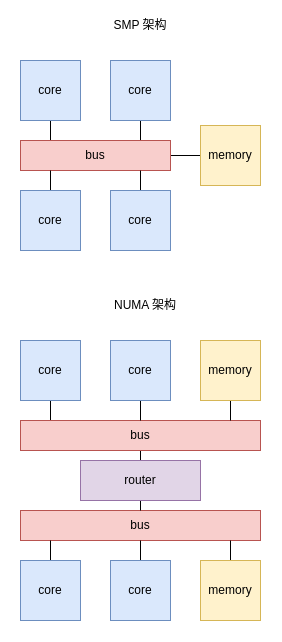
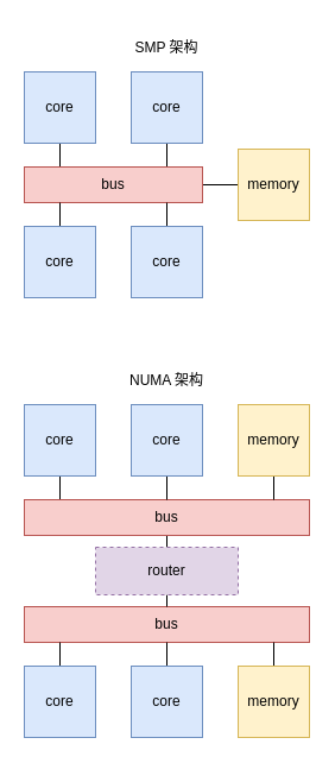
- <mxCell id="30" value="SMP 架构" style="text;html=1;strokeColor=none;fillColor=none;align=center;verticalAlign=middle;whiteSpace=wrap;rounded=0;" vertex="1" parent="1"><mxGeometry x="20" y="5" width="240" height="40" as="geometry" /></mxCell>
+ <mxCell id="30" value="SMP 架构" style="text;html=1;strokeColor=none;fillColor=none;align=center;verticalAlign=middle;whiteSpace=wrap;rounded=0;" vertex="1" parent="1"><mxGeometry x="20" y="20" width="240" height="40" as="geometry" /></mxCell>
- <mxCell id="31" value="NUMA 架构" style="text;html=1;strokeColor=none;fillColor=none;align=center;verticalAlign=middle;whiteSpace=wrap;rounded=0;" vertex="1" parent="1"><mxGeometry x="25" y="285" width="240" height="40" as="geometry" /></mxCell>
+ <mxCell id="31" value="NUMA 架构" style="text;html=1;strokeColor=none;fillColor=none;align=center;verticalAlign=middle;whiteSpace=wrap;rounded=0;" vertex="1" parent="1"><mxGeometry x="20" y="300" width="240" height="40" as="geometry" /></mxCell>
- <mxCell id="29" value="router" style="rounded=0;whiteSpace=wrap;html=1;fillColor=#e1d5e7;strokeColor=#9673a6;" vertex="1" parent="1"><mxGeometry x="80" y="460" width="120" height="40" as="geometry" /></mxCell>
+ <mxCell id="29" value="router" style="rounded=0;whiteSpace=wrap;html=1;fillColor=#e1d5e7;strokeColor=#9673a6;dashed=1;" vertex="1" parent="1"><mxGeometry x="80" y="460" width="120" height="40" as="geometry" /></mxCell>
